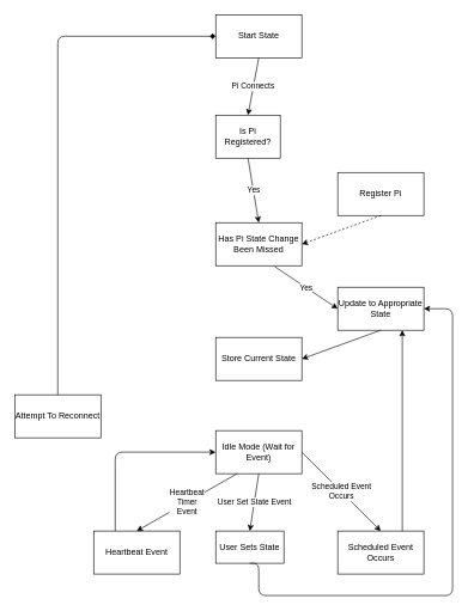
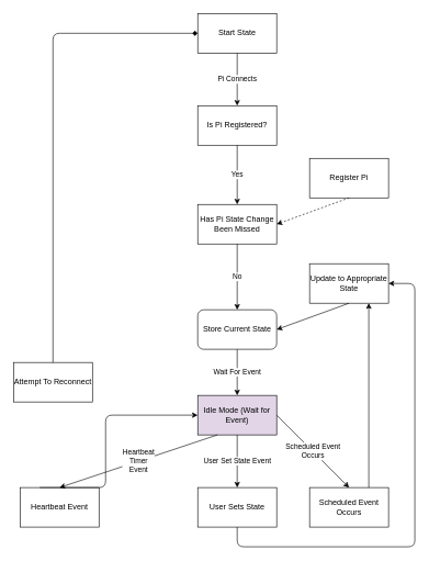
- <mxCell id="3" value="Is Pi Registered?" style="rounded=0;whiteSpace=wrap;html=1;" vertex="1" parent="1"><mxGeometry x="300" y="160" width="90" height="60" as="geometry" /></mxCell>
+ <mxCell id="3" value="Is Pi Registered?" style="rounded=0;whiteSpace=wrap;html=1;" vertex="1" parent="1"><mxGeometry x="300" y="160" width="120" height="60" as="geometry" /></mxCell>
- <mxCell id="16" value="&lt;div&gt;Yes&lt;/div&gt;" style="endArrow=classic;html=1;exitX=0.683;exitY=1.017;exitDx=0;exitDy=0;exitPerimeter=0;entryX=0;entryY=0.5;entryDx=0;entryDy=0;" edge="1" parent="1" source="4" target="6"><mxGeometry width="50" height="50" relative="1" as="geometry"><mxPoint x="370" y="420" as="sourcePoint" /><mxPoint x="420" y="370" as="targetPoint" /></mxGeometry></mxCell>
+ <mxCell id="15" value="&lt;div&gt;No&lt;/div&gt;" style="endArrow=classic;html=1;entryX=0.5;entryY=0;entryDx=0;entryDy=0;exitX=0.5;exitY=1;exitDx=0;exitDy=0;" edge="1" parent="1" source="4" target="7"><mxGeometry width="50" height="50" relative="1" as="geometry"><mxPoint x="370" y="420" as="sourcePoint" /><mxPoint x="420" y="370" as="targetPoint" /></mxGeometry></mxCell>
- <mxCell id="7" value="Store Current State" style="rounded=0;whiteSpace=wrap;html=1;" vertex="1" parent="1"><mxGeometry x="300" y="470" width="120" height="60" as="geometry" /></mxCell>
+ <mxCell id="7" value="Store Current State" style="whiteSpace=wrap;html=1;rounded=1;" vertex="1" parent="1"><mxGeometry x="300" y="470" width="120" height="60" as="geometry" /></mxCell>
+ <mxCell id="18" value="Wait For Event" style="endArrow=classic;html=1;exitX=0.5;exitY=1;exitDx=0;exitDy=0;entryX=0.5;entryY=0;entryDx=0;entryDy=0;" edge="1" parent="1" source="7" target="8"><mxGeometry width="50" height="50" relative="1" as="geometry"><mxPoint x="370" y="490" as="sourcePoint" /><mxPoint x="420" y="440" as="targetPoint" /></mxGeometry></mxCell>
- <mxCell id="8" value="Idle Mode (Wait for Event)" style="rounded=0;whiteSpace=wrap;html=1;" vertex="1" parent="1"><mxGeometry x="300" y="600" width="120" height="60" as="geometry" /></mxCell>
+ <mxCell id="8" value="Idle Mode (Wait for Event)" style="rounded=0;whiteSpace=wrap;html=1;fillColor=#e1d5e7;" vertex="1" parent="1"><mxGeometry x="300" y="600" width="120" height="60" as="geometry" /></mxCell>
- <mxCell id="11" value="User Sets State" style="rounded=0;whiteSpace=wrap;html=1;" vertex="1" parent="1"><mxGeometry x="300" y="740" width="95" height="45" as="geometry" /></mxCell>
+ <mxCell id="11" value="User Sets State" style="rounded=0;whiteSpace=wrap;html=1;" vertex="1" parent="1"><mxGeometry x="300" y="740" width="120" height="60" as="geometry" /></mxCell>
- <mxCell id="17" value="Heartbeat Event" style="rounded=0;whiteSpace=wrap;html=1;" vertex="1" parent="1"><mxGeometry x="130" y="740" width="120" height="60" as="geometry" /></mxCell>
+ <mxCell id="17" value="Heartbeat Event" style="rounded=0;whiteSpace=wrap;html=1;" vertex="1" parent="1"><mxGeometry x="30" y="740" width="120" height="60" as="geometry" /></mxCell>
